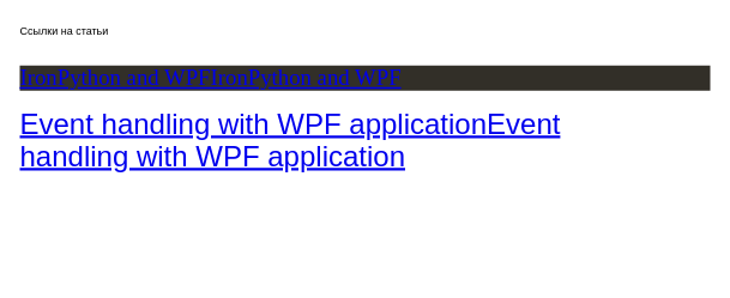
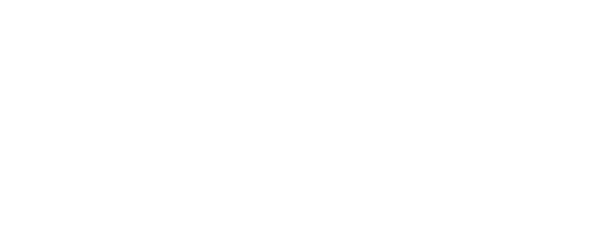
- <mxCell id="2" value="Ссылки на статьи&lt;br&gt;&lt;br&gt;&lt;h1 class=&quot;entry-title&quot; style=&quot;font-weight: normal ; font-stretch: normal ; font-size: 25px ; line-height: normal ; font-family: &amp;#34;normal georgia&amp;#34; , &amp;#34;times new roman&amp;#34; , &amp;#34;times&amp;#34; , serif ; color: rgb(79 , 153 , 141) ; margin-bottom: 5px ; background-color: rgb(50 , 47 , 40)&quot;&gt;&lt;a href=&quot;https://ericgazoni.wordpress.com/2010/05/03/ironpython-wpf/&quot;&gt;IronPython and WPFIronPython and WPF&lt;/a&gt;&lt;/h1&gt;&lt;div&gt;&lt;br&gt;&lt;/div&gt;&lt;div&gt;&lt;h1 class=&quot;gh-header-title mb-2 lh-condensed f1 mr-0 flex-auto wb-break-word&quot; style=&quot;box-sizing: border-box ; margin: 0px 150px 0px 0px ; font-weight: 400 ; line-height: 1.125 ; overflow-wrap: break-word ; color: rgb(36 , 41 , 47) ; font-family: , &amp;#34;blinkmacsystemfont&amp;#34; , &amp;#34;segoe ui&amp;#34; , &amp;#34;helvetica&amp;#34; , &amp;#34;arial&amp;#34; , sans-serif , &amp;#34;apple color emoji&amp;#34; , &amp;#34;segoe ui emoji&amp;#34; ; background-color: rgb(255 , 255 , 255) ; font-size: 32px ; word-break: break-word&quot;&gt;&lt;a href=&quot;https://github.com/pythonnet/pythonnet/issues/730&quot;&gt;&lt;span class=&quot;js-issue-title markdown-title&quot; style=&quot;box-sizing: border-box&quot;&gt;Event handling with WPF application&lt;/span&gt;Event handling with WPF application&lt;/a&gt;&lt;/h1&gt;&lt;/div&gt;" style="text;html=1;strokeColor=none;fillColor=none;align=left;verticalAlign=top;whiteSpace=wrap;rounded=0;" vertex="1" parent="1"><mxGeometry x="20" y="20" width="770" height="290" as="geometry" /></mxCell>
